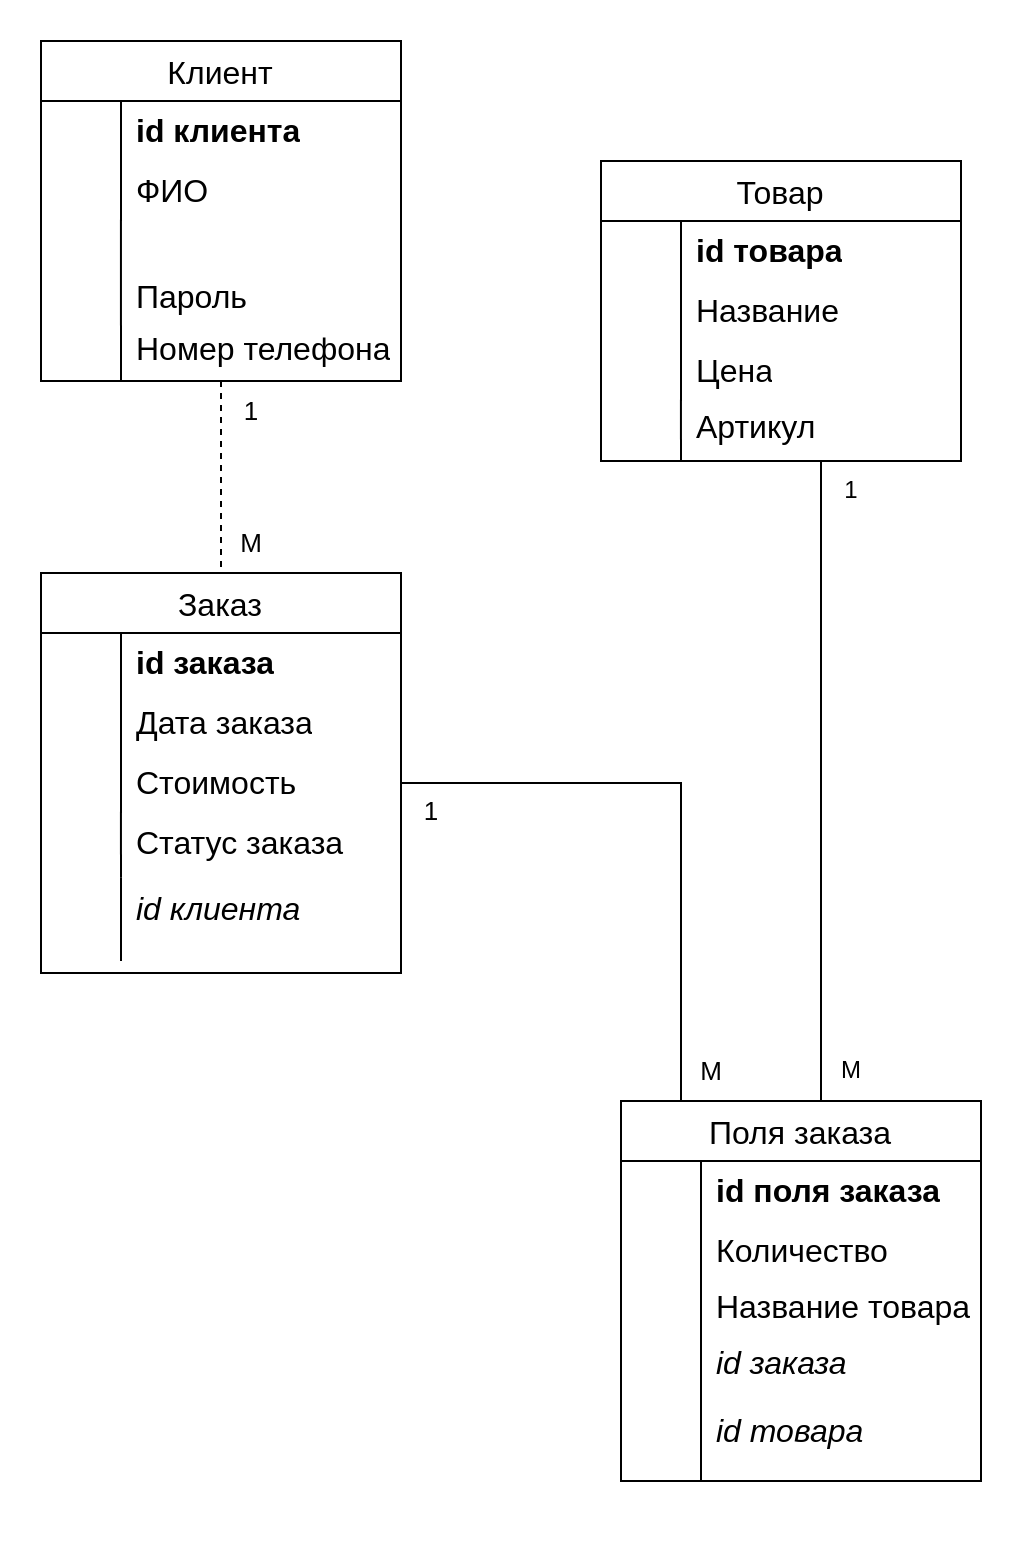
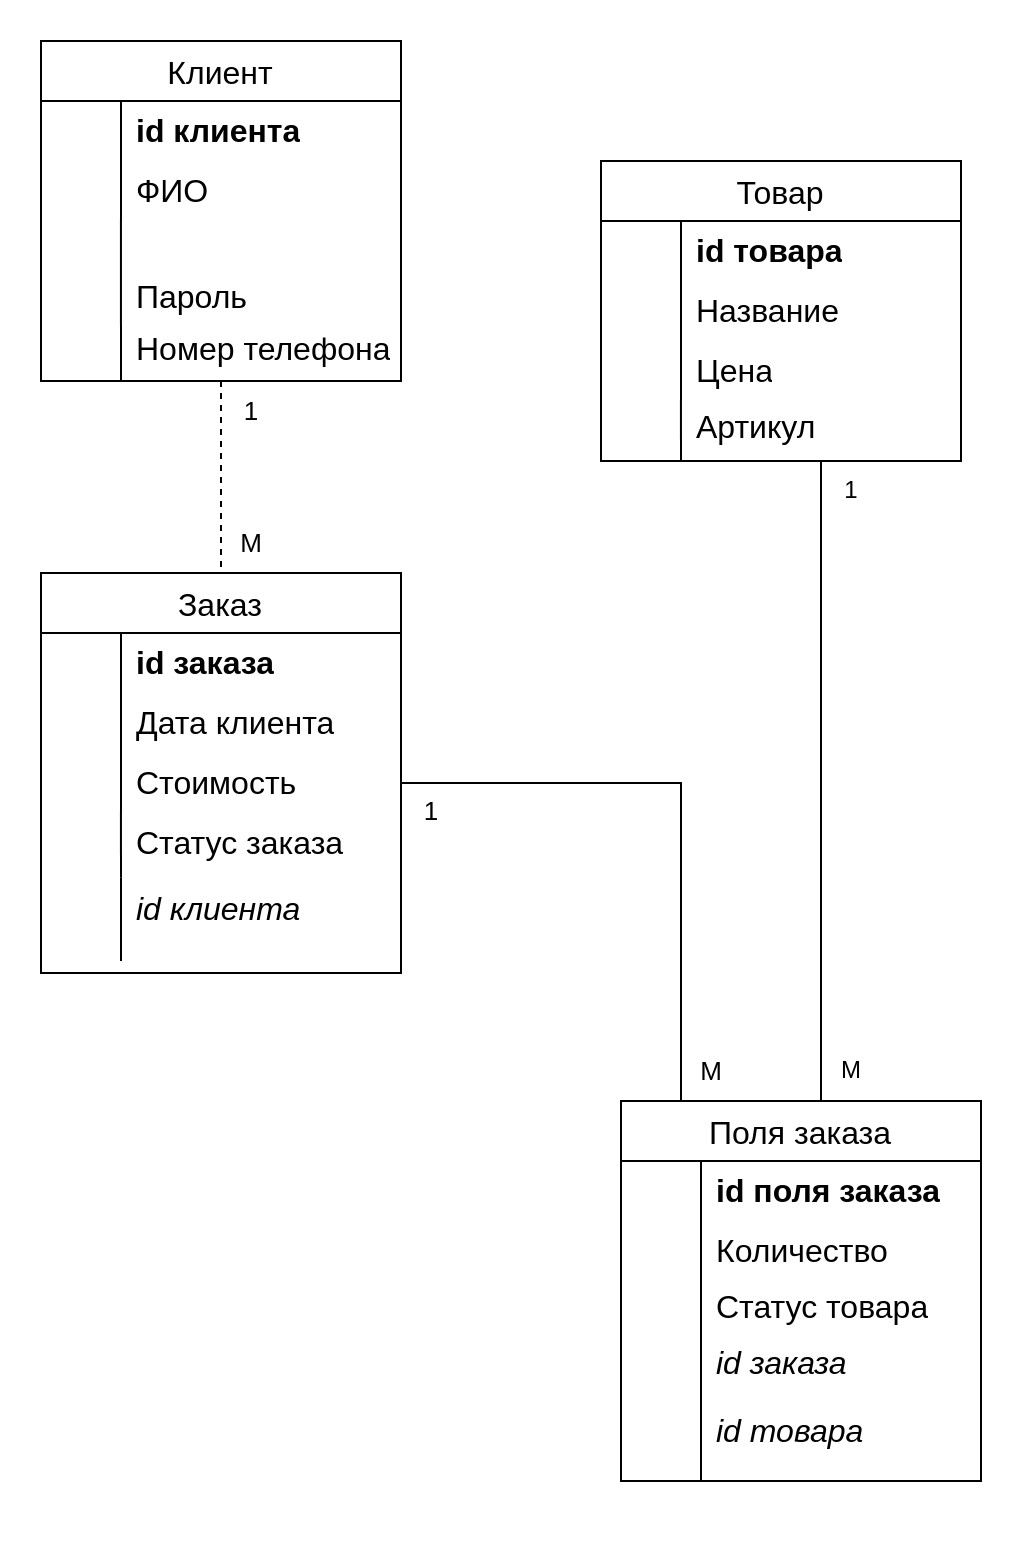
- <mxCell id="12" value="Дата заказа" style="shape=partialRectangle;html=1;whiteSpace=wrap;connectable=0;fillColor=none;top=0;left=0;bottom=0;right=0;align=left;spacingLeft=6;overflow=hidden;strokeColor=inherit;fontSize=16;" parent="10" vertex="1"><mxGeometry x="40" width="140" height="30" as="geometry"><mxRectangle width="140" height="30" as="alternateBounds" /></mxGeometry></mxCell>
+ <mxCell id="12" value="Дата клиента" style="shape=partialRectangle;html=1;whiteSpace=wrap;connectable=0;fillColor=none;top=0;left=0;bottom=0;right=0;align=left;spacingLeft=6;overflow=hidden;strokeColor=inherit;fontSize=16;" parent="10" vertex="1"><mxGeometry x="40" width="140" height="30" as="geometry"><mxRectangle width="140" height="30" as="alternateBounds" /></mxGeometry></mxCell>
- <mxCell id="59" value="Название товара" style="shape=partialRectangle;html=1;whiteSpace=wrap;connectable=0;fillColor=none;top=0;left=0;bottom=0;right=0;align=left;spacingLeft=6;overflow=hidden;strokeColor=inherit;fontSize=16;" parent="51" vertex="1"><mxGeometry x="40" y="86" width="140" height="34" as="geometry"><mxRectangle width="140" height="50" as="alternateBounds" /></mxGeometry></mxCell>
+ <mxCell id="59" value="Статус товара" style="shape=partialRectangle;html=1;whiteSpace=wrap;connectable=0;fillColor=none;top=0;left=0;bottom=0;right=0;align=left;spacingLeft=6;overflow=hidden;strokeColor=inherit;fontSize=16;" parent="51" vertex="1"><mxGeometry x="40" y="86" width="140" height="34" as="geometry"><mxRectangle width="140" height="50" as="alternateBounds" /></mxGeometry></mxCell>
